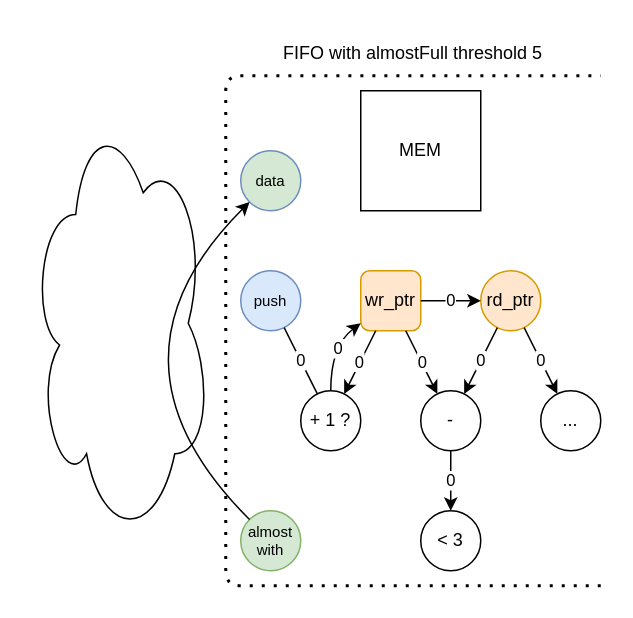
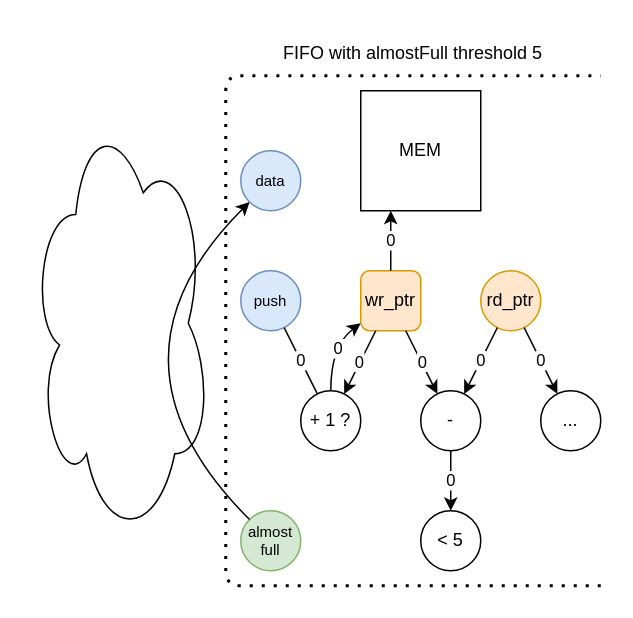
- <mxCell id="17" value="data" style="ellipse;whiteSpace=wrap;html=1;aspect=fixed;fillColor=#d5e8d4;strokeColor=#6c8ebf;fontSize=10;" vertex="1" parent="1"><mxGeometry x="160" y="100" width="40" height="40" as="geometry" /></mxCell>
+ <mxCell id="17" value="data" style="ellipse;whiteSpace=wrap;html=1;aspect=fixed;fillColor=#dae8fc;strokeColor=#6c8ebf;fontSize=10;" vertex="1" parent="1"><mxGeometry x="160" y="100" width="40" height="40" as="geometry" /></mxCell>
- <mxCell id="16" value="0" style="endArrow=classic;html=1;rounded=0;" edge="1" parent="1" source="2" target="3"><mxGeometry width="50" height="50" relative="1" as="geometry"><mxPoint x="199" y="228" as="sourcePoint" /><mxPoint x="221" y="272" as="targetPoint" /></mxGeometry></mxCell>
+ <mxCell id="16" value="0" style="endArrow=classic;html=1;rounded=0;entryX=0.25;entryY=1;entryDx=0;entryDy=0;" edge="1" parent="1" source="2" target="15"><mxGeometry width="50" height="50" relative="1" as="geometry"><mxPoint x="199" y="228" as="sourcePoint" /><mxPoint x="221" y="272" as="targetPoint" /></mxGeometry></mxCell>
- <mxCell id="9" value="almost&lt;br style=&quot;font-size: 10px;&quot;&gt;with" style="ellipse;whiteSpace=wrap;html=1;aspect=fixed;fillColor=#d5e8d4;strokeColor=#82b366;fontSize=10;" vertex="1" parent="1"><mxGeometry x="160" y="340" width="40" height="40" as="geometry" /></mxCell>
+ <mxCell id="9" value="almost&lt;br style=&quot;font-size: 10px;&quot;&gt;full" style="ellipse;whiteSpace=wrap;html=1;aspect=fixed;fillColor=#d5e8d4;strokeColor=#82b366;fontSize=10;" vertex="1" parent="1"><mxGeometry x="160" y="340" width="40" height="40" as="geometry" /></mxCell>
- <mxCell id="7" value="&amp;lt; 3" style="ellipse;whiteSpace=wrap;html=1;aspect=fixed;" vertex="1" parent="1"><mxGeometry x="280" y="340" width="40" height="40" as="geometry" /></mxCell>
+ <mxCell id="7" value="&amp;lt; 5" style="ellipse;whiteSpace=wrap;html=1;aspect=fixed;" vertex="1" parent="1"><mxGeometry x="280" y="340" width="40" height="40" as="geometry" /></mxCell>
